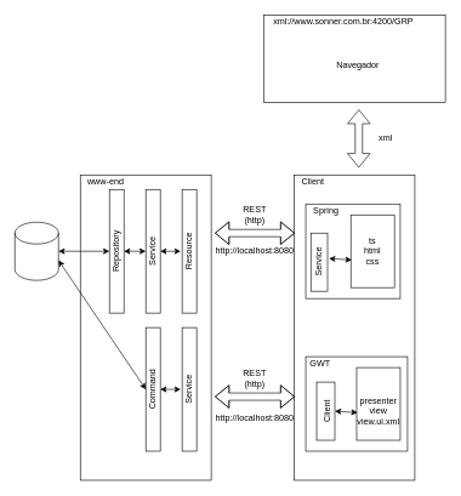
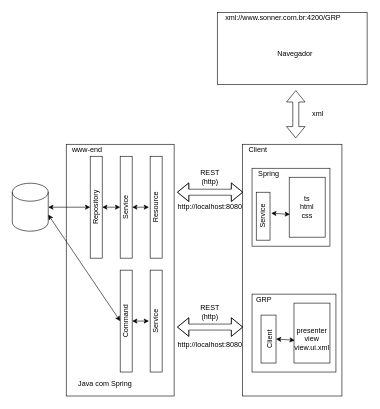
- <mxCell id="19" value="GWT" style="text;html=1;strokeColor=none;fillColor=none;align=center;verticalAlign=middle;whiteSpace=wrap;rounded=0;" vertex="1" parent="1"><mxGeometry x="420" y="490" width="40" height="20" as="geometry" /></mxCell>
+ <mxCell id="19" value="GRP" style="text;html=1;strokeColor=none;fillColor=none;align=center;verticalAlign=middle;whiteSpace=wrap;rounded=0;" vertex="1" parent="1"><mxGeometry x="420" y="490" width="40" height="20" as="geometry" /></mxCell>
+ <mxCell id="15" value="Java com Spring" style="text;html=1;strokeColor=none;fillColor=none;align=center;verticalAlign=middle;whiteSpace=wrap;rounded=0;" vertex="1" parent="1"><mxGeometry x="120" y="630" width="110" height="20" as="geometry" /></mxCell>
